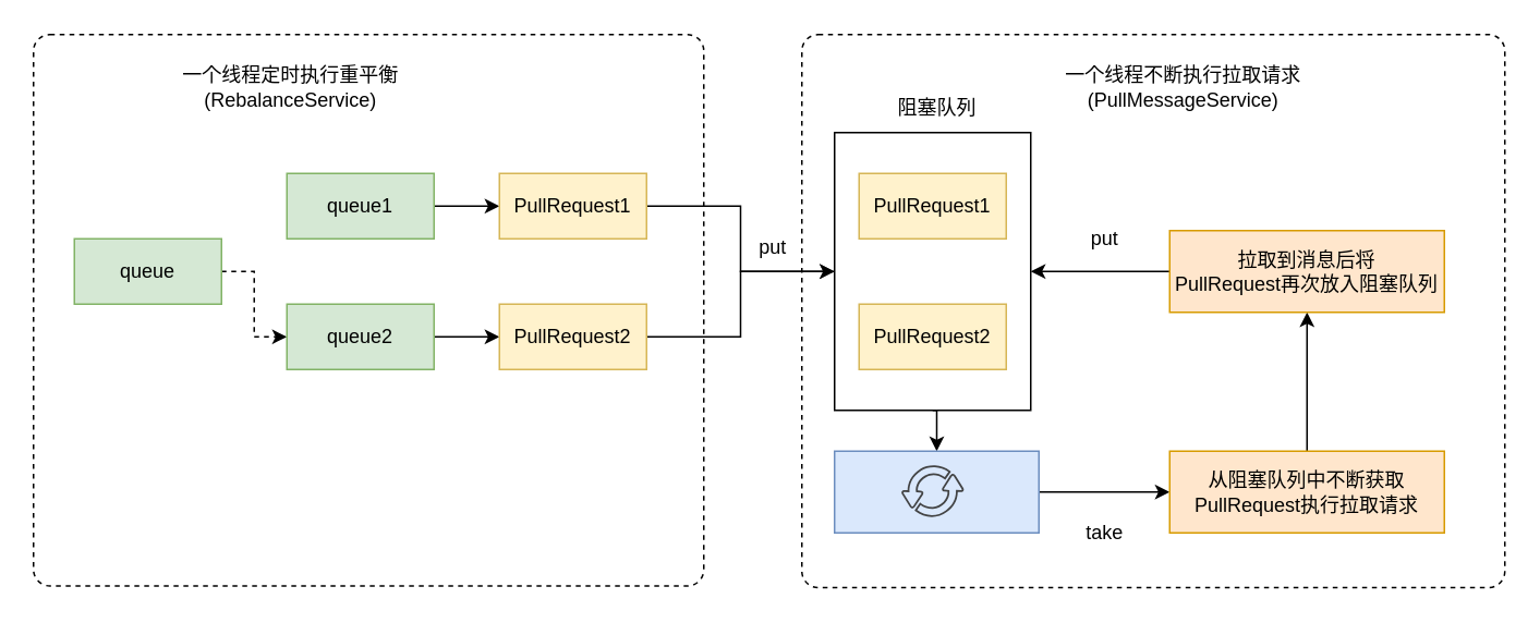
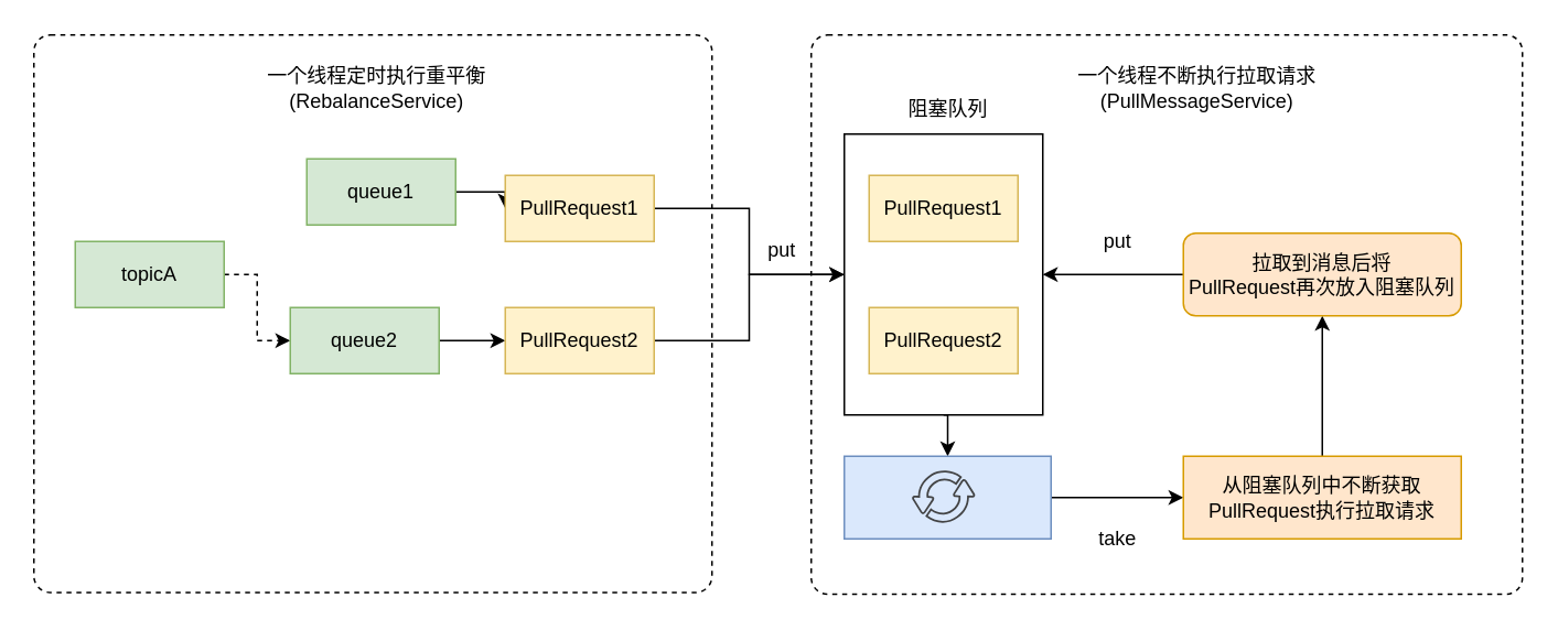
- <mxCell id="28" value="一个线程定时执行重平衡(RebalanceService)" style="text;html=1;strokeColor=none;fillColor=none;align=center;verticalAlign=middle;whiteSpace=wrap;rounded=0;" parent="1" vertex="1"><mxGeometry x="100" y="38" width="155" height="30" as="geometry" /></mxCell>
+ <mxCell id="28" value="一个线程定时执行重平衡(RebalanceService)" style="text;html=1;strokeColor=none;fillColor=none;align=center;verticalAlign=middle;whiteSpace=wrap;rounded=0;" parent="1" vertex="1"><mxGeometry x="150" y="38" width="155" height="30" as="geometry" /></mxCell>
- <mxCell id="7" value="queue1" style="rounded=0;whiteSpace=wrap;html=1;fillColor=#d5e8d4;strokeColor=#82b366;" parent="1" vertex="1"><mxGeometry x="175" y="105.5" width="90" height="40" as="geometry" /></mxCell>
+ <mxCell id="7" value="queue1" style="rounded=0;whiteSpace=wrap;html=1;fillColor=#d5e8d4;strokeColor=#82b366;" parent="1" vertex="1"><mxGeometry x="185" y="95.5" width="90" height="40" as="geometry" /></mxCell>
- <mxCell id="25" value="拉取到消息后将&lt;br&gt;PullRequest再次放入阻塞队列" style="rounded=0;whiteSpace=wrap;html=1;fillColor=#ffe6cc;strokeColor=#d79b00;" parent="1" vertex="1"><mxGeometry x="715" y="140.5" width="168" height="50" as="geometry" /></mxCell>
+ <mxCell id="25" value="拉取到消息后将&lt;br&gt;PullRequest再次放入阻塞队列" style="whiteSpace=wrap;html=1;fillColor=#ffe6cc;strokeColor=#d79b00;rounded=1;" parent="1" vertex="1"><mxGeometry x="715" y="140.5" width="168" height="50" as="geometry" /></mxCell>
- <mxCell id="5" value="queue" style="rounded=0;whiteSpace=wrap;html=1;fillColor=#d5e8d4;strokeColor=#82b366;" parent="1" vertex="1"><mxGeometry x="45" y="145.5" width="90" height="40" as="geometry" /></mxCell>
+ <mxCell id="5" value="topicA" style="rounded=0;whiteSpace=wrap;html=1;fillColor=#d5e8d4;strokeColor=#82b366;" parent="1" vertex="1"><mxGeometry x="45" y="145.5" width="90" height="40" as="geometry" /></mxCell>
